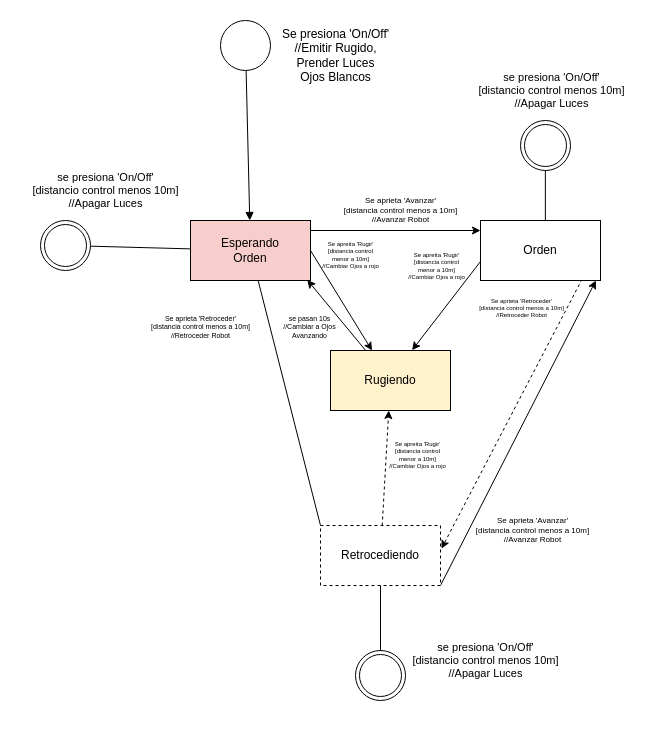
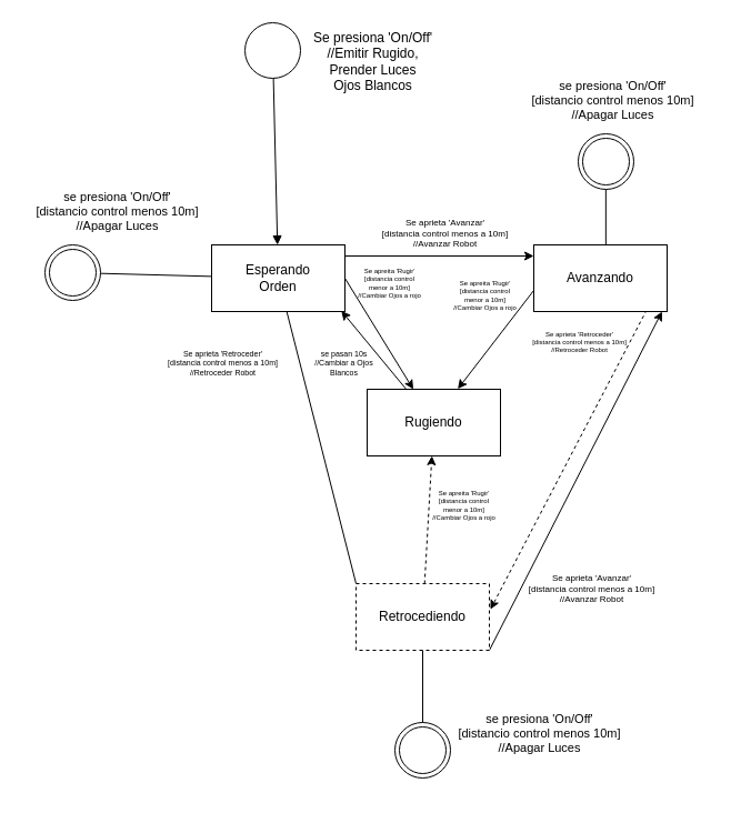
- <mxCell id="8" value="Esperando&lt;div&gt;Orden&lt;/div&gt;" style="rounded=0;whiteSpace=wrap;html=1;fillColor=#f8cecc;" vertex="1" parent="1"><mxGeometry x="190" y="220" width="120" height="60" as="geometry" /></mxCell>
+ <mxCell id="8" value="Esperando&lt;div&gt;Orden&lt;/div&gt;" style="rounded=0;whiteSpace=wrap;html=1;" vertex="1" parent="1"><mxGeometry x="190" y="220" width="120" height="60" as="geometry" /></mxCell>
- <mxCell id="13" value="Orden" style="rounded=0;whiteSpace=wrap;html=1;" vertex="1" parent="1"><mxGeometry x="480" y="220" width="120" height="60" as="geometry" /></mxCell>
+ <mxCell id="13" value="Avanzando" style="rounded=0;whiteSpace=wrap;html=1;" vertex="1" parent="1"><mxGeometry x="480" y="220" width="120" height="60" as="geometry" /></mxCell>
- <mxCell id="27" value="&lt;h6 style=&quot;font-size: 7px;&quot;&gt;&lt;span style=&quot;font-weight: normal;&quot;&gt;se pasan 10s&lt;br&gt;//Cambiar a Ojos&lt;br&gt;Avanzando&lt;/span&gt;&lt;/h6&gt;" style="text;html=1;align=center;verticalAlign=middle;resizable=0;points=[];autosize=1;strokeColor=none;fillColor=none;" vertex="1" parent="1"><mxGeometry x="269" y="292" width="80" height="70" as="geometry" /></mxCell>
+ <mxCell id="27" value="&lt;h6 style=&quot;font-size: 7px;&quot;&gt;&lt;span style=&quot;font-weight: normal;&quot;&gt;se pasan 10s&lt;br&gt;//Cambiar a Ojos&lt;br&gt;Blancos&lt;/span&gt;&lt;/h6&gt;" style="text;html=1;align=center;verticalAlign=middle;resizable=0;points=[];autosize=1;strokeColor=none;fillColor=none;" vertex="1" parent="1"><mxGeometry x="269" y="292" width="80" height="70" as="geometry" /></mxCell>
- <mxCell id="24" value="Rugiendo" style="rounded=0;whiteSpace=wrap;html=1;fillColor=#fff2cc;" vertex="1" parent="1"><mxGeometry x="330" y="350" width="120" height="60" as="geometry" /></mxCell>
+ <mxCell id="24" value="Rugiendo" style="rounded=0;whiteSpace=wrap;html=1;" vertex="1" parent="1"><mxGeometry x="330" y="350" width="120" height="60" as="geometry" /></mxCell>
